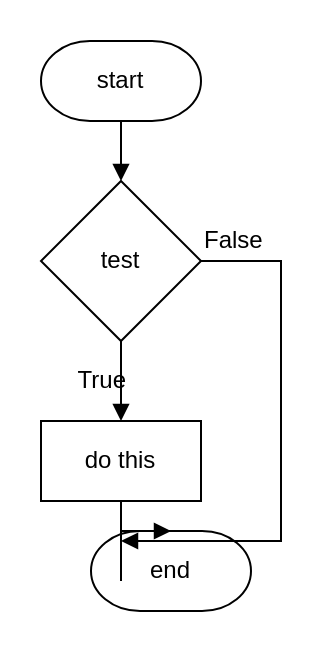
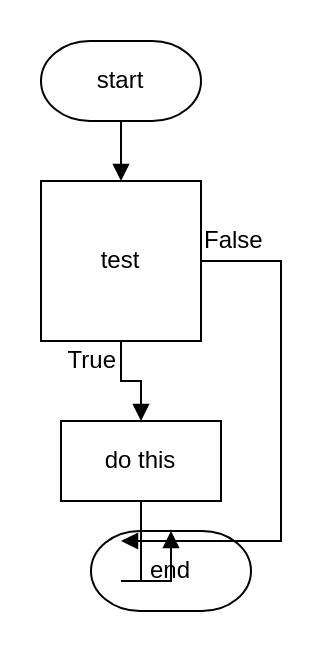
- <mxCell id="8" value="test" style="rhombus;whiteSpace=wrap;html=1;fillColor=none;" parent="1" vertex="1"><mxGeometry x="20" y="90" width="80" height="80" as="geometry" /></mxCell>
+ <mxCell id="8" value="test" style="whiteSpace=wrap;html=1;fillColor=none;rounded=0;" parent="1" vertex="1"><mxGeometry x="20" y="90" width="80" height="80" as="geometry" /></mxCell>
- <mxCell id="3" value="True" style="text;html=1;strokeColor=none;fillColor=none;align=right;verticalAlign=middle;whiteSpace=wrap;rounded=0;" parent="1" vertex="1"><mxGeometry x="25" y="180" width="40" height="20" as="geometry" /></mxCell>
+ <mxCell id="3" value="True" style="text;html=1;strokeColor=none;fillColor=none;align=right;verticalAlign=middle;whiteSpace=wrap;rounded=0;" parent="1" vertex="1"><mxGeometry x="20" y="170" width="40" height="20" as="geometry" /></mxCell>
- <mxCell id="10" value="do this" style="rounded=0;whiteSpace=wrap;html=1;fillColor=none;" parent="1" vertex="1"><mxGeometry x="20" y="210" width="80" height="40" as="geometry" /></mxCell>
+ <mxCell id="10" value="do this" style="rounded=0;whiteSpace=wrap;html=1;fillColor=none;" parent="1" vertex="1"><mxGeometry x="30" y="210" width="80" height="40" as="geometry" /></mxCell>
